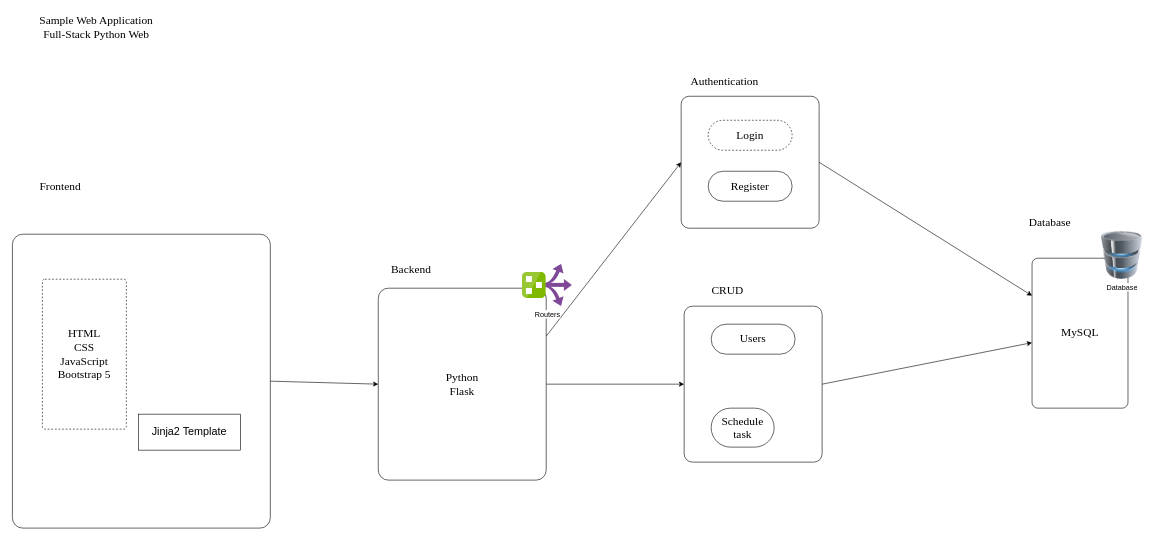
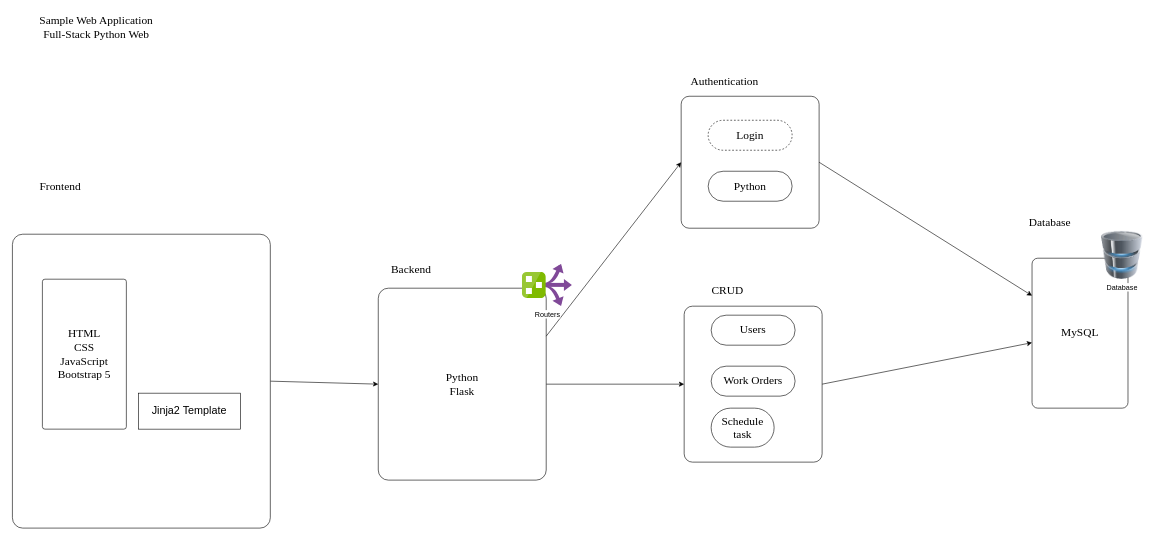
- <mxCell id="17" value="Register" style="rounded=1;whiteSpace=wrap;html=1;arcSize=50;fontFamily=Sarabun;fontSize=19;" parent="1" vertex="1"><mxGeometry x="1180" y="285" width="140" height="50" as="geometry" /></mxCell>
+ <mxCell id="17" value="Python" style="rounded=1;whiteSpace=wrap;html=1;arcSize=50;fontFamily=Sarabun;fontSize=19;" parent="1" vertex="1"><mxGeometry x="1180" y="285" width="140" height="50" as="geometry" /></mxCell>
- <mxCell id="25" value="Users" style="rounded=1;whiteSpace=wrap;html=1;arcSize=50;fontFamily=Sarabun;fontSize=19;" vertex="1" parent="1"><mxGeometry x="1185" y="540" width="140" height="50" as="geometry" /></mxCell>
+ <mxCell id="25" value="Users" style="rounded=1;whiteSpace=wrap;html=1;arcSize=50;fontFamily=Sarabun;fontSize=19;" vertex="1" parent="1"><mxGeometry x="1185" y="525" width="140" height="50" as="geometry" /></mxCell>
- <mxCell id="8" value="HTML&lt;br style=&quot;font-size: 19px;&quot;&gt;CSS&lt;br style=&quot;font-size: 19px;&quot;&gt;JavaScript&lt;br style=&quot;font-size: 19px;&quot;&gt;Bootstrap 5" style="rounded=1;whiteSpace=wrap;html=1;arcSize=3;fontFamily=Sarabun;fontSize=19;dashed=1;" parent="1" vertex="1"><mxGeometry x="70" y="465" width="140" height="250" as="geometry" /></mxCell>
+ <mxCell id="8" value="HTML&lt;br style=&quot;font-size: 19px;&quot;&gt;CSS&lt;br style=&quot;font-size: 19px;&quot;&gt;JavaScript&lt;br style=&quot;font-size: 19px;&quot;&gt;Bootstrap 5" style="rounded=1;whiteSpace=wrap;html=1;arcSize=3;fontFamily=Sarabun;fontSize=19;" parent="1" vertex="1"><mxGeometry x="70" y="465" width="140" height="250" as="geometry" /></mxCell>
+ <mxCell id="26" value="Work Orders" style="rounded=1;whiteSpace=wrap;html=1;arcSize=50;fontFamily=Sarabun;fontSize=19;" vertex="1" parent="1"><mxGeometry x="1185" y="610" width="140" height="50" as="geometry" /></mxCell>
- <mxCell id="19" value="Jinja2 Template" style="rounded=0;whiteSpace=wrap;html=1;fontSize=18;" parent="1" vertex="1"><mxGeometry x="230" y="690" width="170" height="60" as="geometry" /></mxCell>
+ <mxCell id="19" value="Jinja2 Template" style="rounded=0;whiteSpace=wrap;html=1;fontSize=18;" parent="1" vertex="1"><mxGeometry x="230" y="655" width="170" height="60" as="geometry" /></mxCell>
